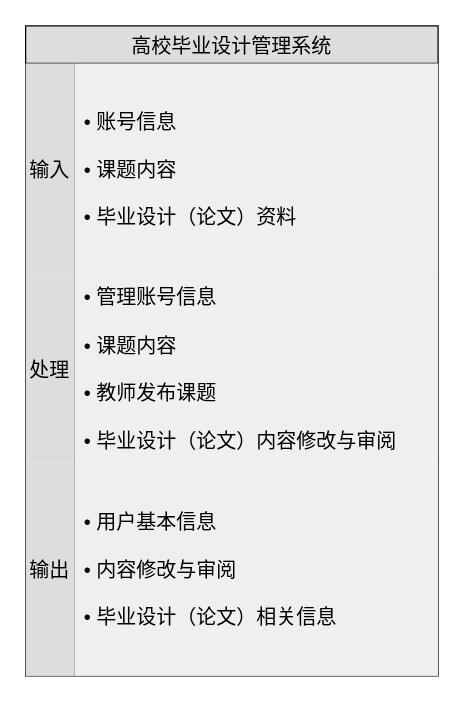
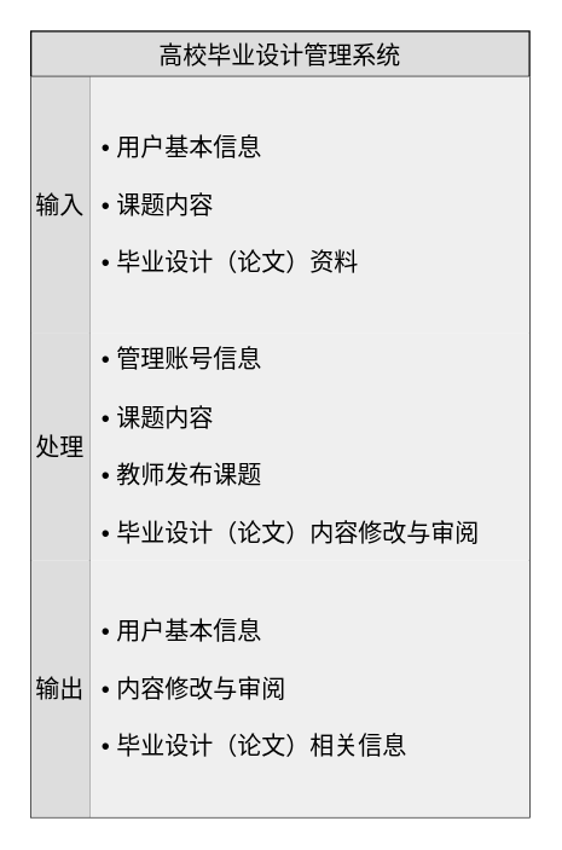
- <mxCell id="5" value="• 账号信息&lt;br&gt;&lt;br&gt;• 课题内容&lt;br&gt;&lt;br&gt;• 毕业设计（论文）资料" style="shape=partialRectangle;html=1;whiteSpace=wrap;connectable=0;fillColor=#EFEFEF;top=0;left=0;bottom=0;right=0;align=left;spacingLeft=6;overflow=hidden;strokeColor=inherit;fontSize=16;" vertex="1" parent="3"><mxGeometry x="39" width="291" height="170" as="geometry"><mxRectangle width="291" height="170" as="alternateBounds" /></mxGeometry></mxCell>
+ <mxCell id="5" value="• 用户基本信息&lt;br&gt;&lt;br&gt;• 课题内容&lt;br&gt;&lt;br&gt;• 毕业设计（论文）资料" style="shape=partialRectangle;html=1;whiteSpace=wrap;connectable=0;fillColor=#EFEFEF;top=0;left=0;bottom=0;right=0;align=left;spacingLeft=6;overflow=hidden;strokeColor=inherit;fontSize=16;" vertex="1" parent="3"><mxGeometry x="39" width="291" height="170" as="geometry"><mxRectangle width="291" height="170" as="alternateBounds" /></mxGeometry></mxCell>
